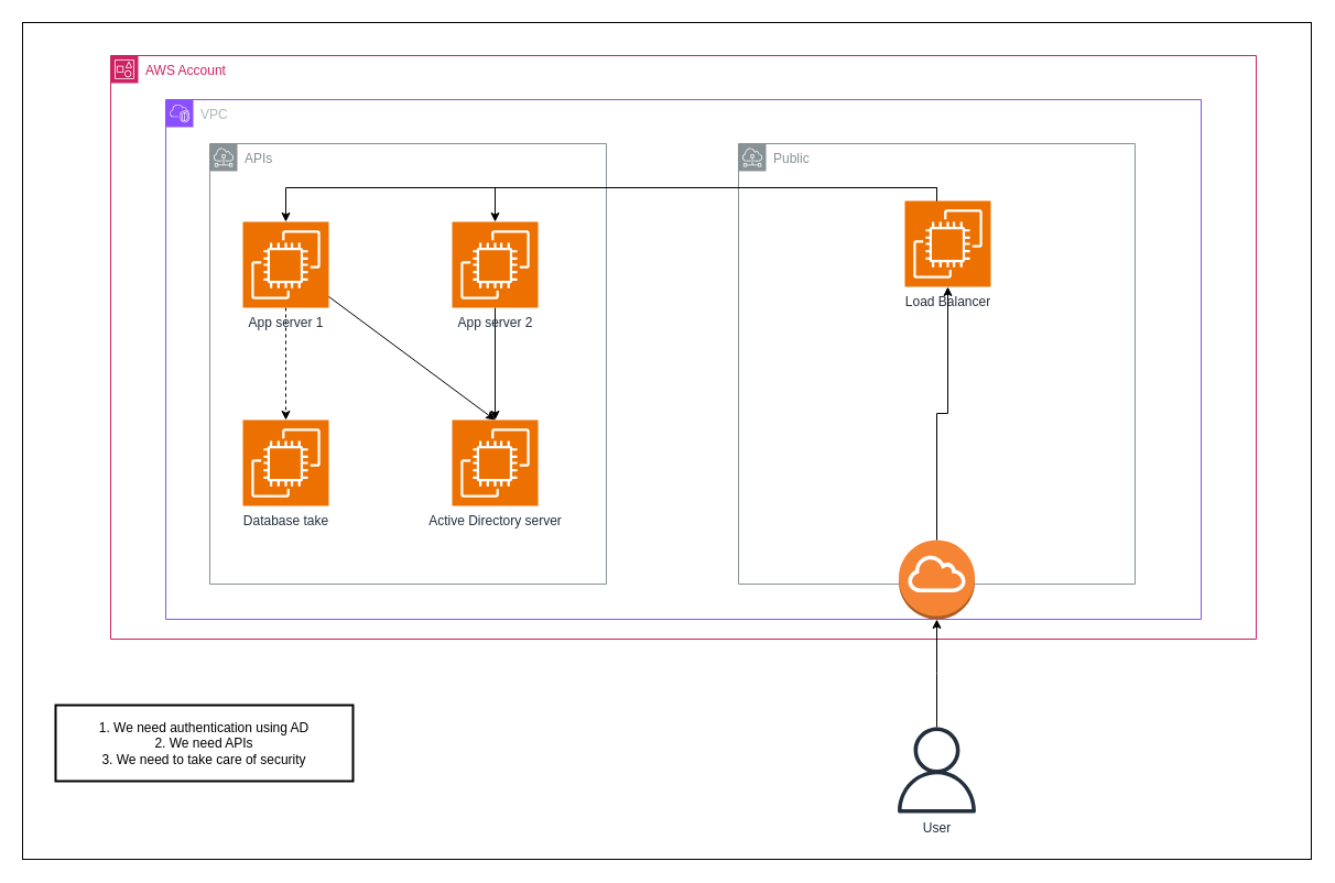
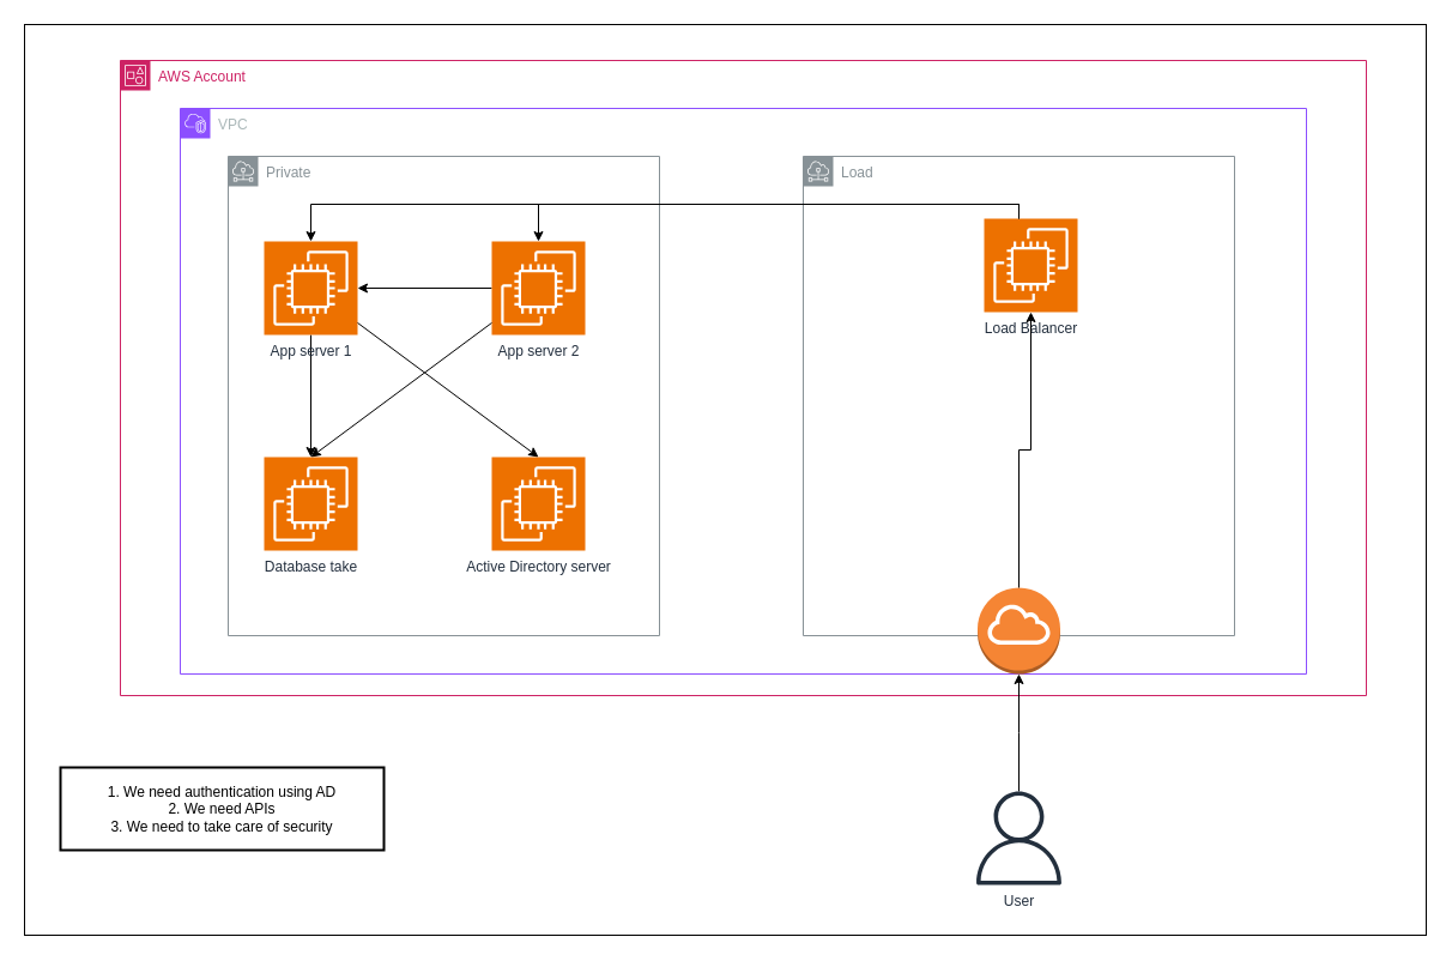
- <mxCell id="5" value="APIs" style="sketch=0;outlineConnect=0;gradientColor=none;html=1;whiteSpace=wrap;fontSize=12;fontStyle=0;shape=mxgraph.aws4.group;grIcon=mxgraph.aws4.group_subnet;strokeColor=#879196;fillColor=none;verticalAlign=top;align=left;spacingLeft=30;fontColor=#879196;dashed=0;" vertex="1" parent="4"><mxGeometry x="40" y="40" width="360" height="400" as="geometry" /></mxCell>
+ <mxCell id="5" value="Private" style="sketch=0;outlineConnect=0;gradientColor=none;html=1;whiteSpace=wrap;fontSize=12;fontStyle=0;shape=mxgraph.aws4.group;grIcon=mxgraph.aws4.group_subnet;strokeColor=#879196;fillColor=none;verticalAlign=top;align=left;spacingLeft=30;fontColor=#879196;dashed=0;" vertex="1" parent="4"><mxGeometry x="40" y="40" width="360" height="400" as="geometry" /></mxCell>
- <mxCell id="6" value="Public" style="sketch=0;outlineConnect=0;gradientColor=none;html=1;whiteSpace=wrap;fontSize=12;fontStyle=0;shape=mxgraph.aws4.group;grIcon=mxgraph.aws4.group_subnet;strokeColor=#879196;fillColor=none;verticalAlign=top;align=left;spacingLeft=30;fontColor=#879196;dashed=0;" vertex="1" parent="4"><mxGeometry x="520" y="40" width="360" height="400" as="geometry" /></mxCell>
+ <mxCell id="6" value="Load" style="sketch=0;outlineConnect=0;gradientColor=none;html=1;whiteSpace=wrap;fontSize=12;fontStyle=0;shape=mxgraph.aws4.group;grIcon=mxgraph.aws4.group_subnet;strokeColor=#879196;fillColor=none;verticalAlign=top;align=left;spacingLeft=30;fontColor=#879196;dashed=0;" vertex="1" parent="4"><mxGeometry x="520" y="40" width="360" height="400" as="geometry" /></mxCell>
+ <mxCell id="17" style="rounded=0;orthogonalLoop=1;jettySize=auto;html=1;entryX=0.5;entryY=0;entryDx=0;entryDy=0;entryPerimeter=0;" edge="1" parent="4" source="10" target="16"><mxGeometry relative="1" as="geometry" /></mxCell>
- <mxCell id="7" style="edgeStyle=orthogonalEdgeStyle;rounded=0;orthogonalLoop=1;jettySize=auto;html=1;dashed=1;" edge="1" parent="4" source="8" target="16"><mxGeometry relative="1" as="geometry" /></mxCell>
+ <mxCell id="7" style="edgeStyle=orthogonalEdgeStyle;rounded=0;orthogonalLoop=1;jettySize=auto;html=1;" edge="1" parent="4" source="8" target="16"><mxGeometry relative="1" as="geometry" /></mxCell>
- <mxCell id="9" style="rounded=0;orthogonalLoop=1;jettySize=auto;html=1;" edge="1" parent="4" source="10" target="11"><mxGeometry relative="1" as="geometry" /></mxCell>
+ <mxCell id="9" style="rounded=0;orthogonalLoop=1;jettySize=auto;html=1;" edge="1" parent="4" source="10" target="8"><mxGeometry relative="1" as="geometry" /></mxCell>
